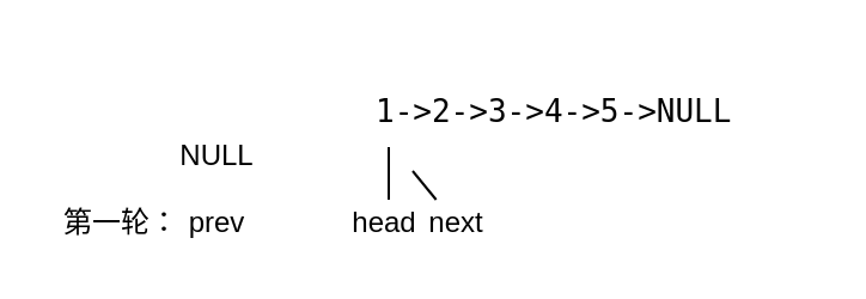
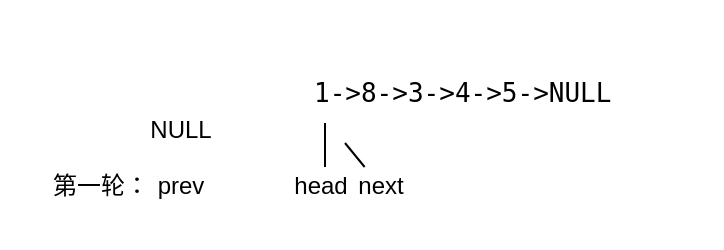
- <mxCell id="2" value="&lt;meta charset=&quot;utf-8&quot;&gt;&lt;pre style=&quot;box-sizing: border-box; font-size: 13px; margin-top: 0px; margin-bottom: 1em; overflow: auto; padding: 10px 15px; line-height: 1.6; border-radius: 3px; font-style: normal; font-weight: 400; letter-spacing: normal; text-indent: 0px; text-transform: none; word-spacing: 0px;&quot;&gt;1-&amp;gt;2-&amp;gt;3-&amp;gt;4-&amp;gt;5-&amp;gt;NULL&lt;/pre&gt;" style="text;whiteSpace=wrap;html=1;" vertex="1" parent="1"><mxGeometry x="140" y="20" width="200" height="40" as="geometry" /></mxCell>
+ <mxCell id="2" value="&lt;meta charset=&quot;utf-8&quot;&gt;&lt;pre style=&quot;box-sizing: border-box; font-size: 13px; margin-top: 0px; margin-bottom: 1em; overflow: auto; padding: 10px 15px; line-height: 1.6; border-radius: 3px; font-style: normal; font-weight: 400; letter-spacing: normal; text-indent: 0px; text-transform: none; word-spacing: 0px;&quot;&gt;1-&amp;gt;8-&amp;gt;3-&amp;gt;4-&amp;gt;5-&amp;gt;NULL&lt;/pre&gt;" style="text;whiteSpace=wrap;html=1;" vertex="1" parent="1"><mxGeometry x="140" y="20" width="200" height="40" as="geometry" /></mxCell>
